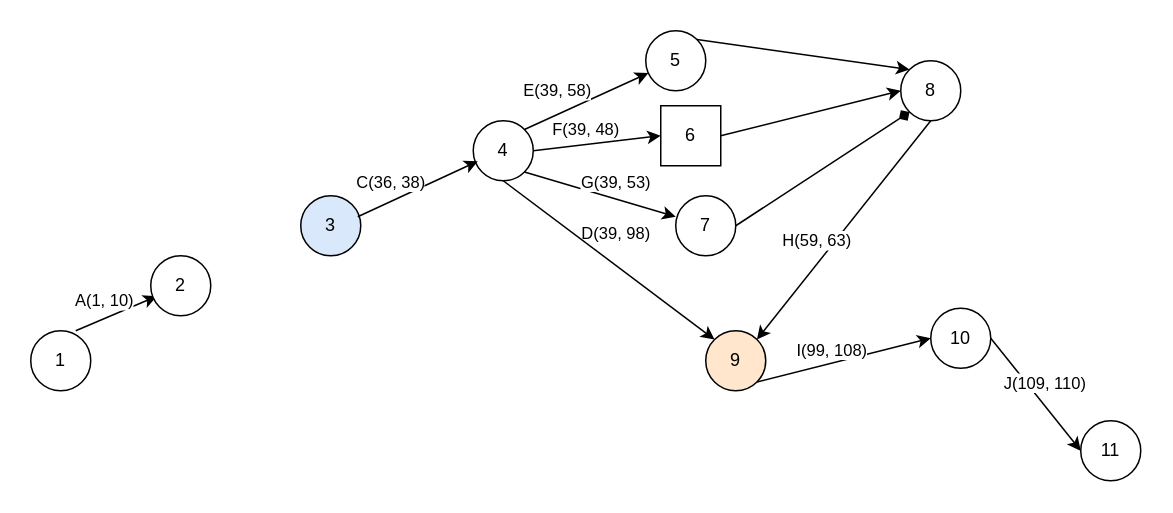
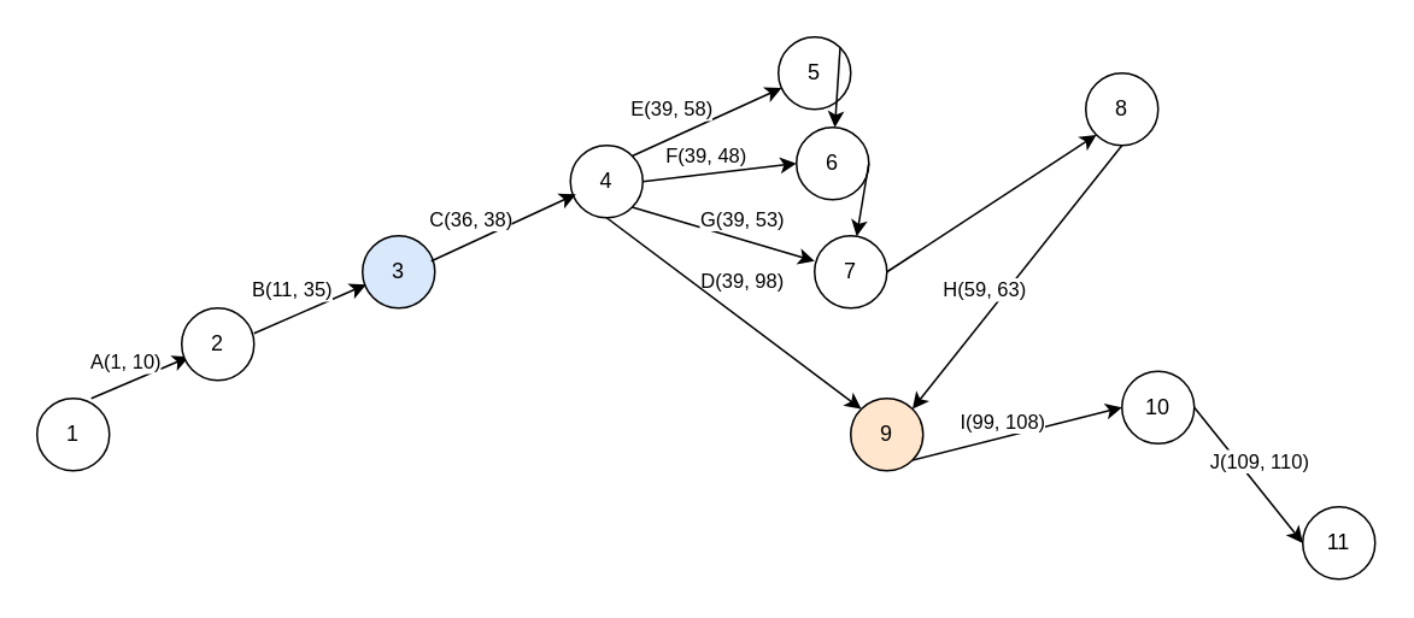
- <mxCell id="25" value="" style="endArrow=classic;html=1;rounded=0;exitX=1;exitY=0;exitDx=0;exitDy=0;entryX=0;entryY=0;entryDx=0;entryDy=0;" edge="1" parent="1" source="8" target="24"><mxGeometry width="50" height="50" relative="1" as="geometry"><mxPoint x="470" y="40" as="sourcePoint" /><mxPoint x="640" y="80" as="targetPoint" /></mxGeometry></mxCell>
+ <mxCell id="25" value="" style="endArrow=classic;html=1;rounded=0;exitX=1;exitY=0;exitDx=0;exitDy=0;" edge="1" parent="1" source="8" target="7"><mxGeometry width="50" height="50" relative="1" as="geometry"><mxPoint x="470" y="40" as="sourcePoint" /><mxPoint x="640" y="80" as="targetPoint" /></mxGeometry></mxCell>
- <mxCell id="26" value="" style="endArrow=classic;html=1;rounded=0;exitX=1;exitY=0.5;exitDx=0;exitDy=0;entryX=0;entryY=0.5;entryDx=0;entryDy=0;" edge="1" parent="1" source="7" target="24"><mxGeometry width="50" height="50" relative="1" as="geometry"><mxPoint x="490" y="80" as="sourcePoint" /><mxPoint x="630" y="100" as="targetPoint" /></mxGeometry></mxCell>
+ <mxCell id="26" value="" style="endArrow=classic;html=1;rounded=0;exitX=1;exitY=0.5;exitDx=0;exitDy=0;" edge="1" parent="1" source="7" target="6"><mxGeometry width="50" height="50" relative="1" as="geometry"><mxPoint x="490" y="80" as="sourcePoint" /><mxPoint x="630" y="100" as="targetPoint" /></mxGeometry></mxCell>
- <mxCell id="27" value="" style="endArrow=diamond;html=1;rounded=0;exitX=1;exitY=0.5;exitDx=0;exitDy=0;entryX=0;entryY=1;entryDx=0;entryDy=0;" edge="1" parent="1" source="6" target="24"><mxGeometry width="50" height="50" relative="1" as="geometry"><mxPoint x="490" y="100" as="sourcePoint" /><mxPoint x="640" y="120" as="targetPoint" /></mxGeometry></mxCell>
+ <mxCell id="27" value="" style="endArrow=classic;html=1;rounded=0;exitX=1;exitY=0.5;exitDx=0;exitDy=0;entryX=0;entryY=1;entryDx=0;entryDy=0;" edge="1" parent="1" source="6" target="24"><mxGeometry width="50" height="50" relative="1" as="geometry"><mxPoint x="490" y="100" as="sourcePoint" /><mxPoint x="640" y="120" as="targetPoint" /></mxGeometry></mxCell>
- <mxCell id="7" value="6" style="whiteSpace=wrap;html=1;aspect=fixed;rounded=0;" vertex="1" parent="1"><mxGeometry x="440" y="70" width="40" height="40" as="geometry" /></mxCell>
+ <mxCell id="7" value="6" style="ellipse;whiteSpace=wrap;html=1;aspect=fixed;" vertex="1" parent="1"><mxGeometry x="440" y="70" width="40" height="40" as="geometry" /></mxCell>
+ <mxCell id="12" value="" style="endArrow=classic;html=1;rounded=0;exitX=1;exitY=0.35;exitDx=0;exitDy=0;exitPerimeter=0;entryX=0.675;entryY=0.95;entryDx=0;entryDy=0;entryPerimeter=0;" edge="1" parent="1" source="11" target="10"><mxGeometry width="50" height="50" relative="1" as="geometry"><mxPoint x="210" y="150" as="sourcePoint" /><mxPoint x="330" y="110" as="targetPoint" /></mxGeometry></mxCell>
+ <mxCell id="13" value="B(11, 35)" style="edgeLabel;html=1;align=center;verticalAlign=middle;resizable=0;points=[];" vertex="1" connectable="0" parent="12"><mxGeometry x="-0.243" y="-1" relative="1" as="geometry"><mxPoint x="-4" y="-15" as="offset" /></mxGeometry></mxCell>
